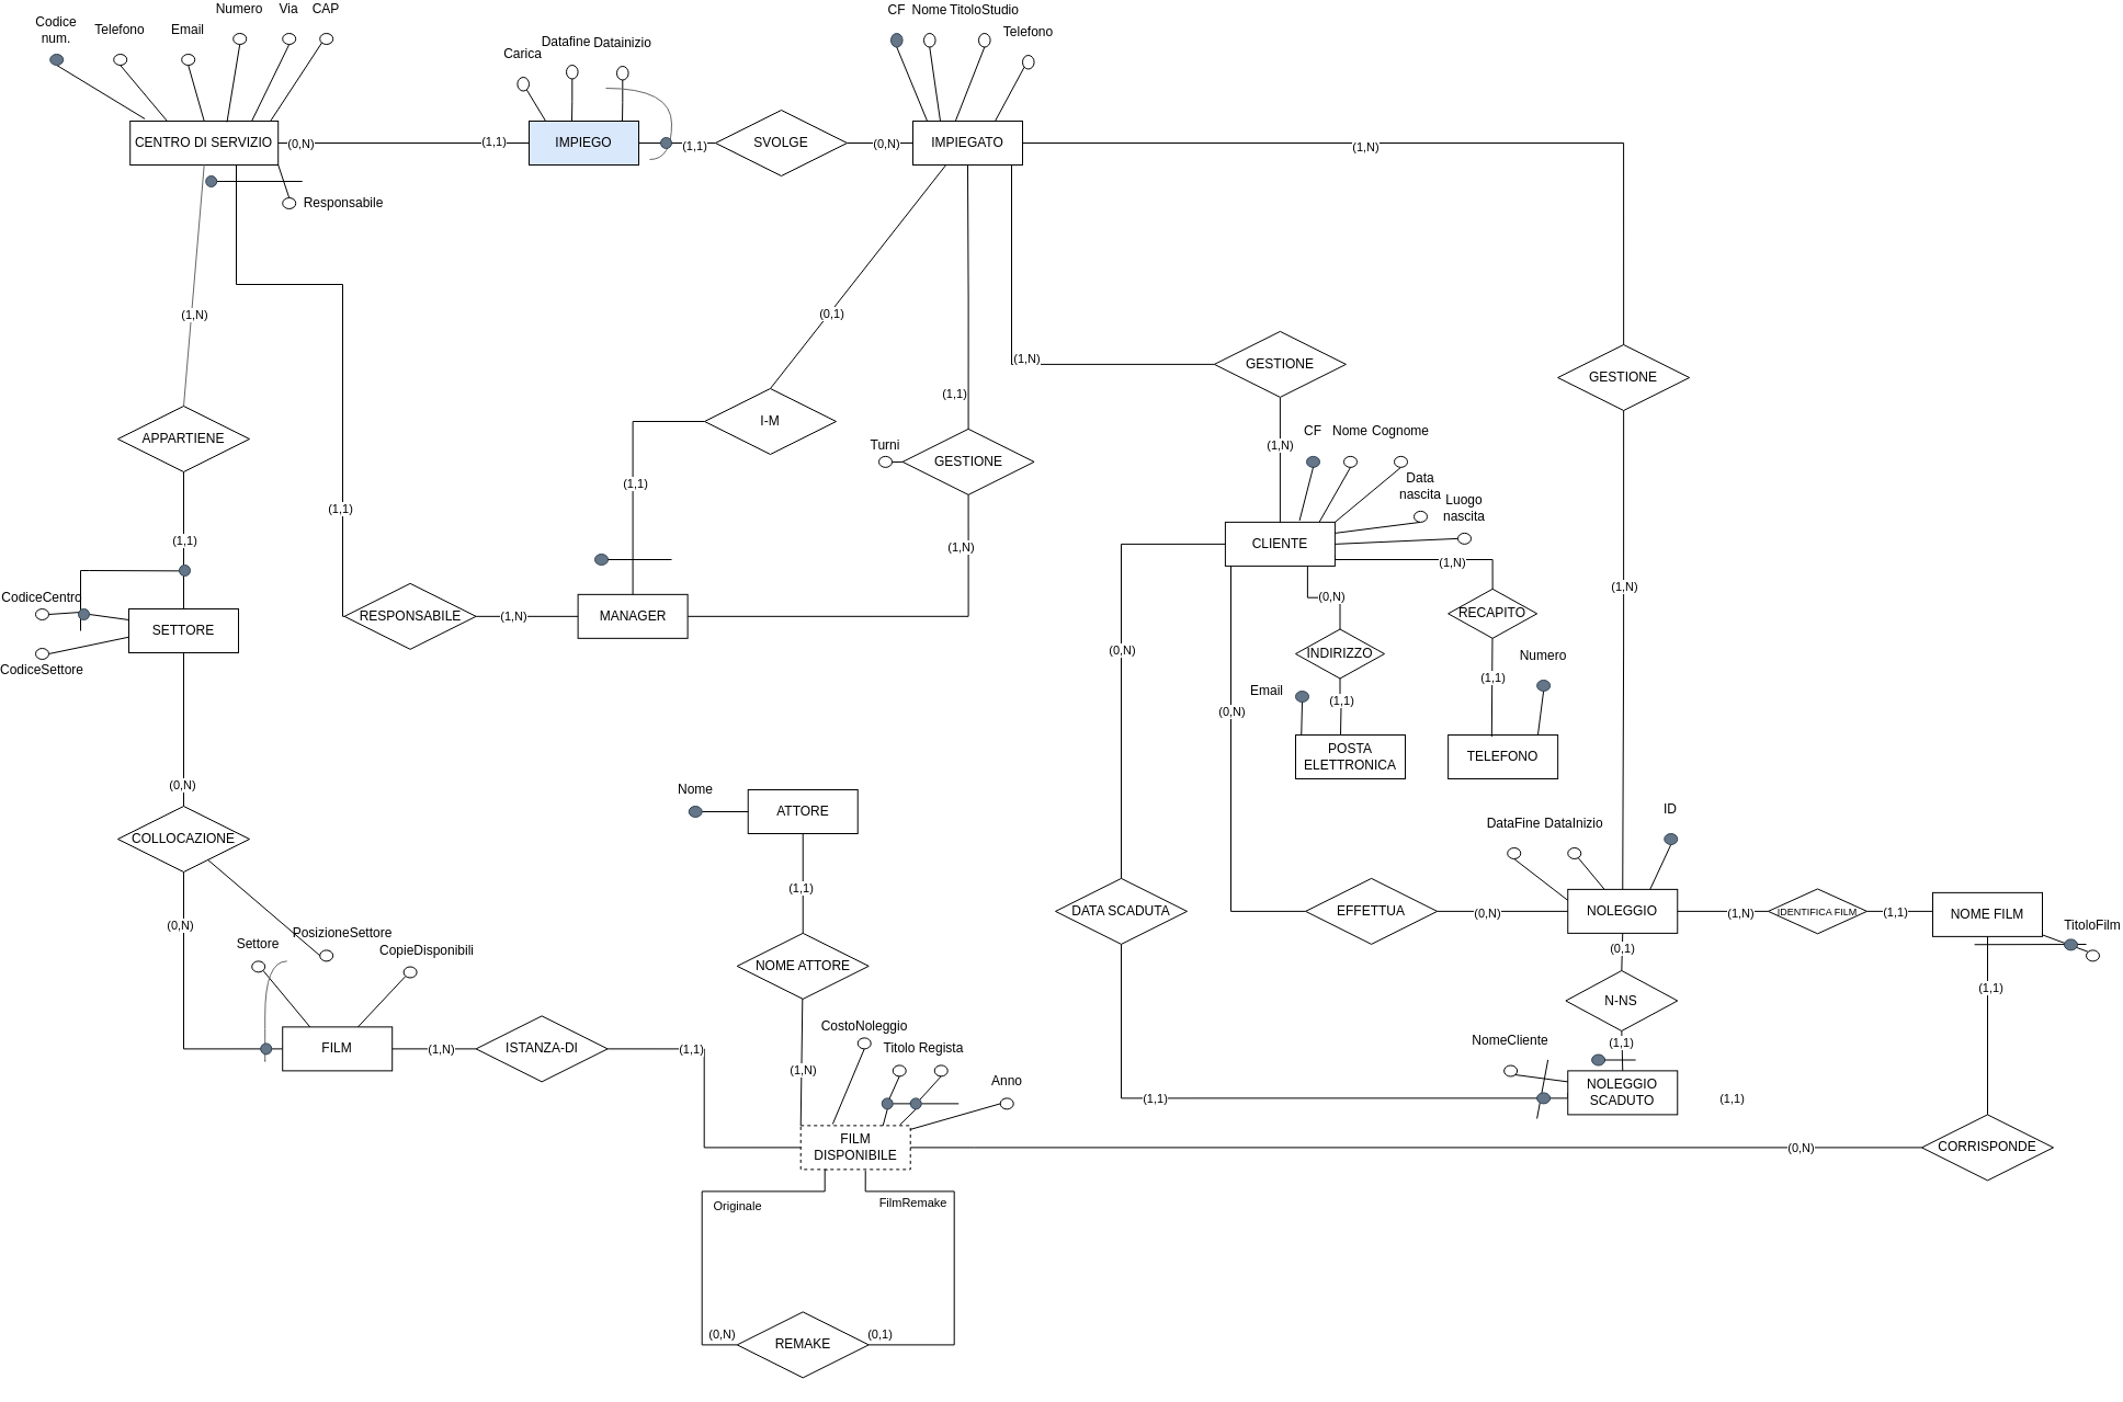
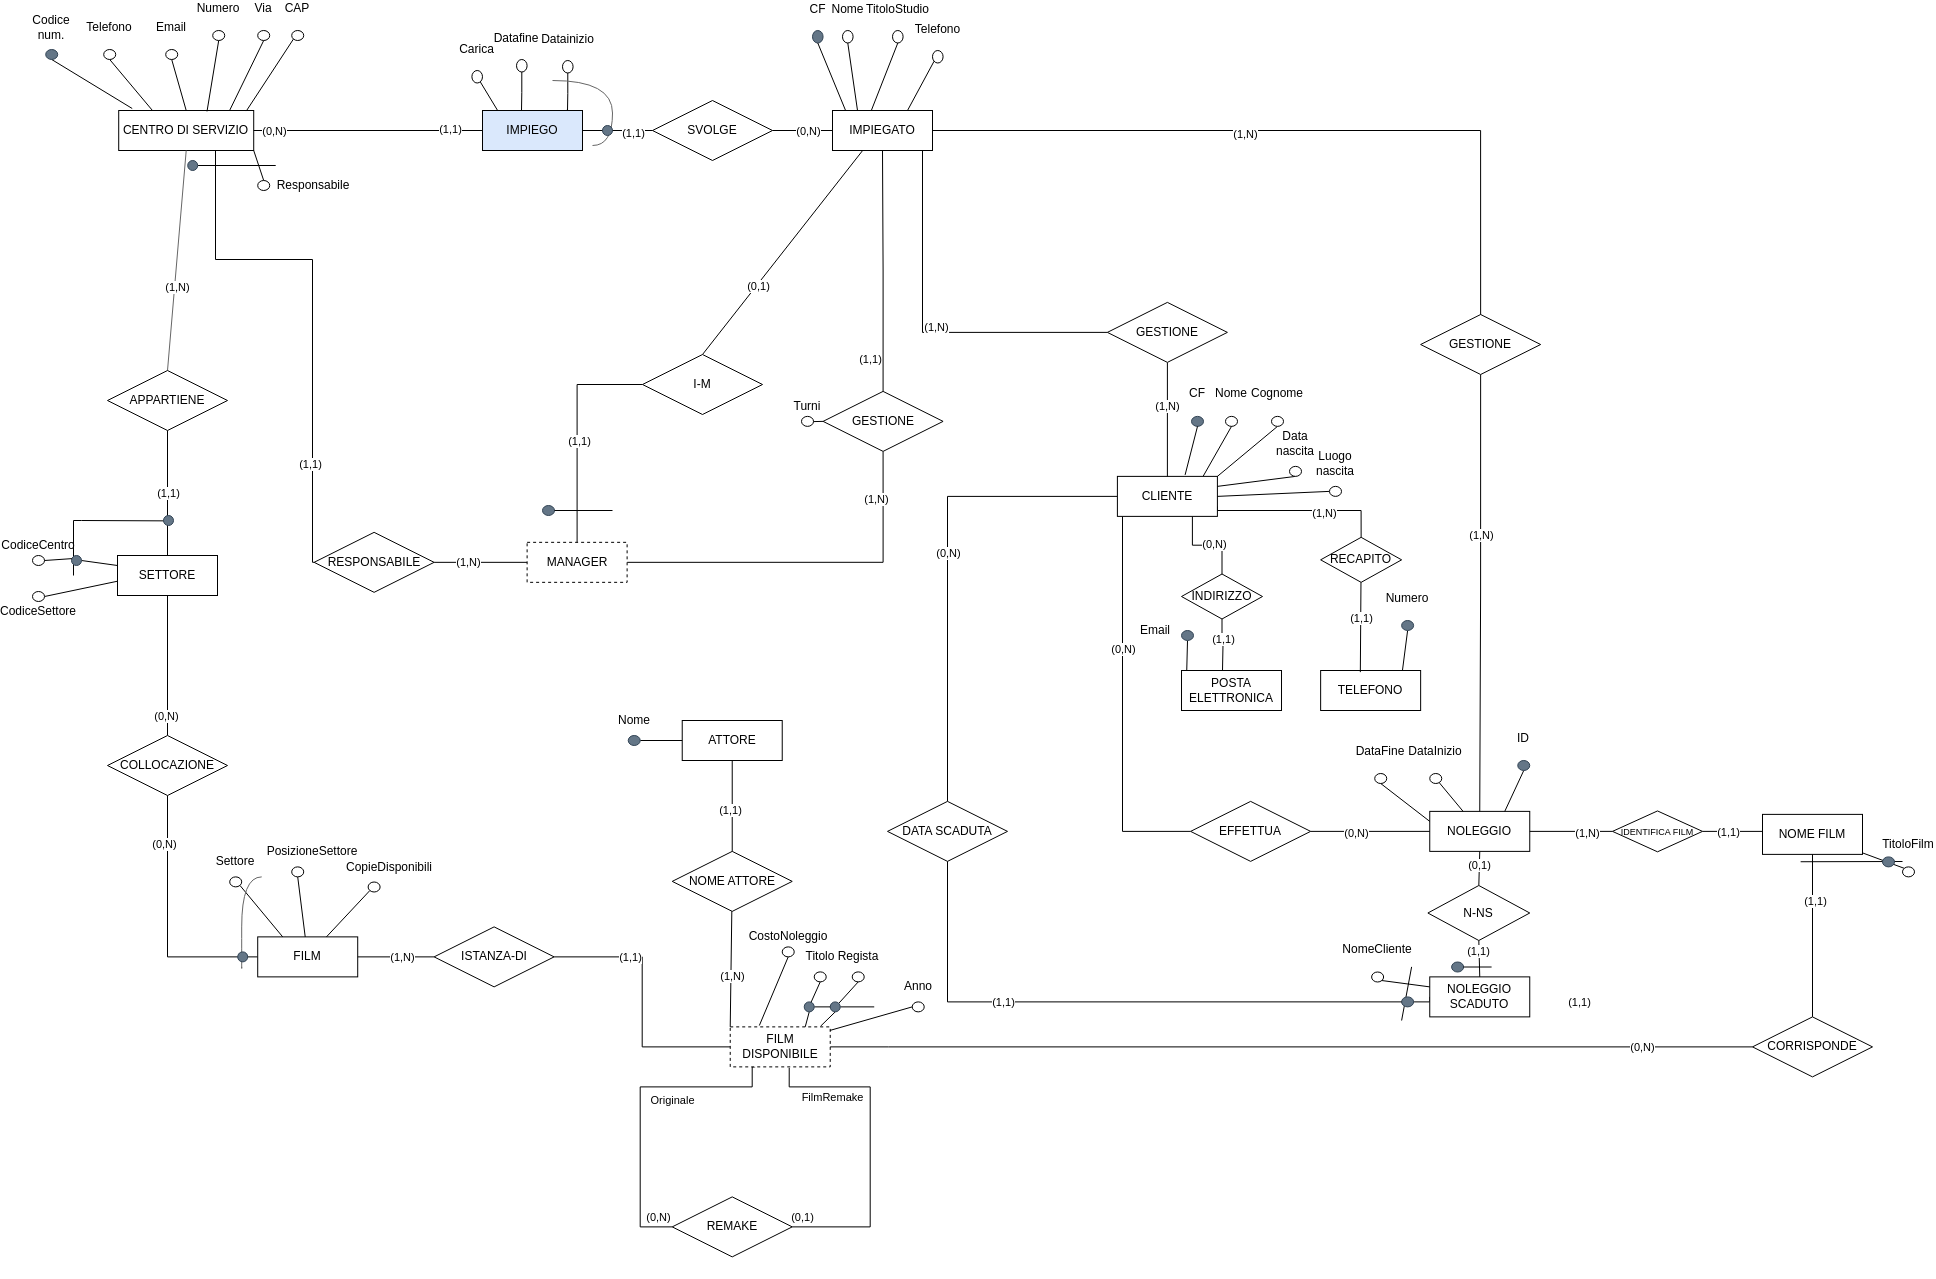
- <mxCell id="38" value="MANAGER" style="whiteSpace=wrap;html=1;align=center;gradientColor=#ffffff;" parent="1" vertex="1"><mxGeometry x="514.61" y="541.84" width="100" height="40" as="geometry" /></mxCell>
+ <mxCell id="38" value="MANAGER" style="whiteSpace=wrap;html=1;align=center;gradientColor=#ffffff;dashed=1;" parent="1" vertex="1"><mxGeometry x="514.61" y="541.84" width="100" height="40" as="geometry" /></mxCell>
- <mxCell id="150" style="edgeStyle=none;rounded=0;orthogonalLoop=1;jettySize=auto;html=1;exitX=0.5;exitY=1;exitDx=0;exitDy=0;endArrow=none;endFill=0;strokeColor=default;" parent="1" source="151" target="32" edge="1"><mxGeometry relative="1" as="geometry" /></mxCell>
+ <mxCell id="150" style="edgeStyle=none;rounded=0;orthogonalLoop=1;jettySize=auto;html=1;exitX=0.5;exitY=1;exitDx=0;exitDy=0;endArrow=none;endFill=0;strokeColor=default;" parent="1" source="151" target="146" edge="1"><mxGeometry relative="1" as="geometry" /></mxCell>
- <mxCell id="100" value="DATA SCADUTA" style="shape=rhombus;perimeter=rhombusPerimeter;whiteSpace=wrap;html=1;align=center;fontColor=#000000;strokeColor=default;" parent="1" vertex="1"><mxGeometry x="950" y="800.88" width="120" height="60" as="geometry" /></mxCell>
+ <mxCell id="100" value="DATA SCADUTA" style="shape=rhombus;perimeter=rhombusPerimeter;whiteSpace=wrap;html=1;align=center;fontColor=#000000;strokeColor=default;" parent="1" vertex="1"><mxGeometry x="875" y="800.88" width="120" height="60" as="geometry" /></mxCell>
